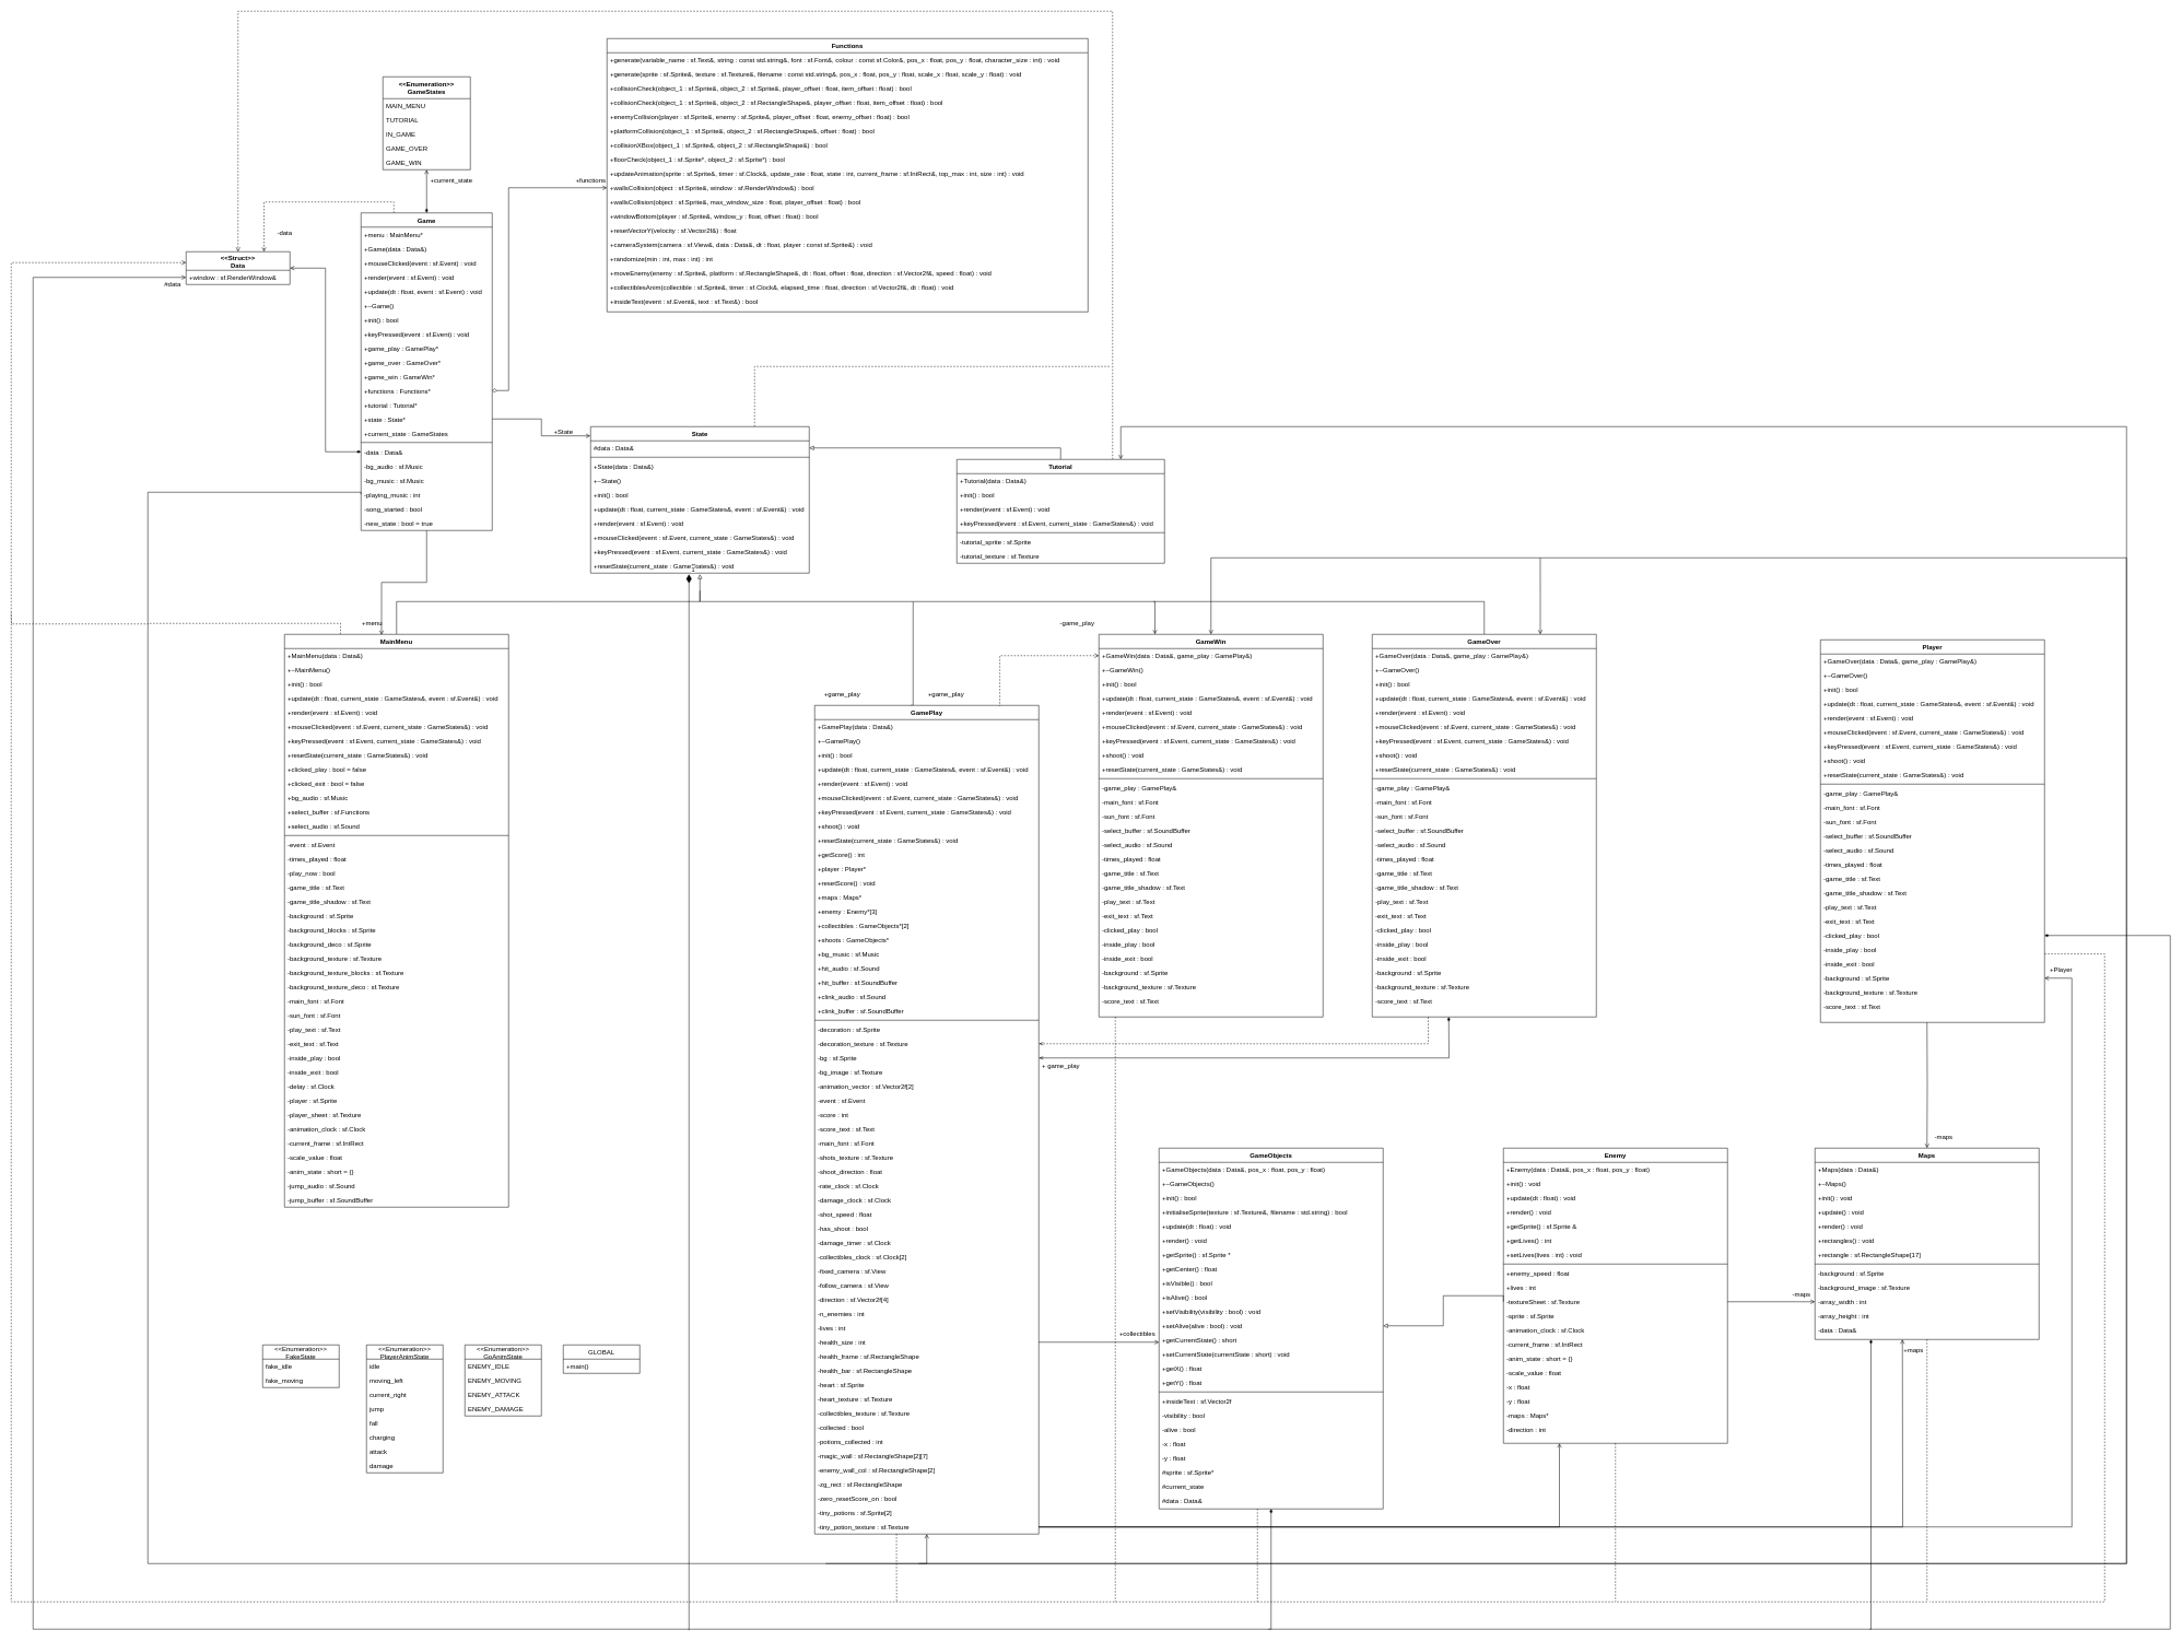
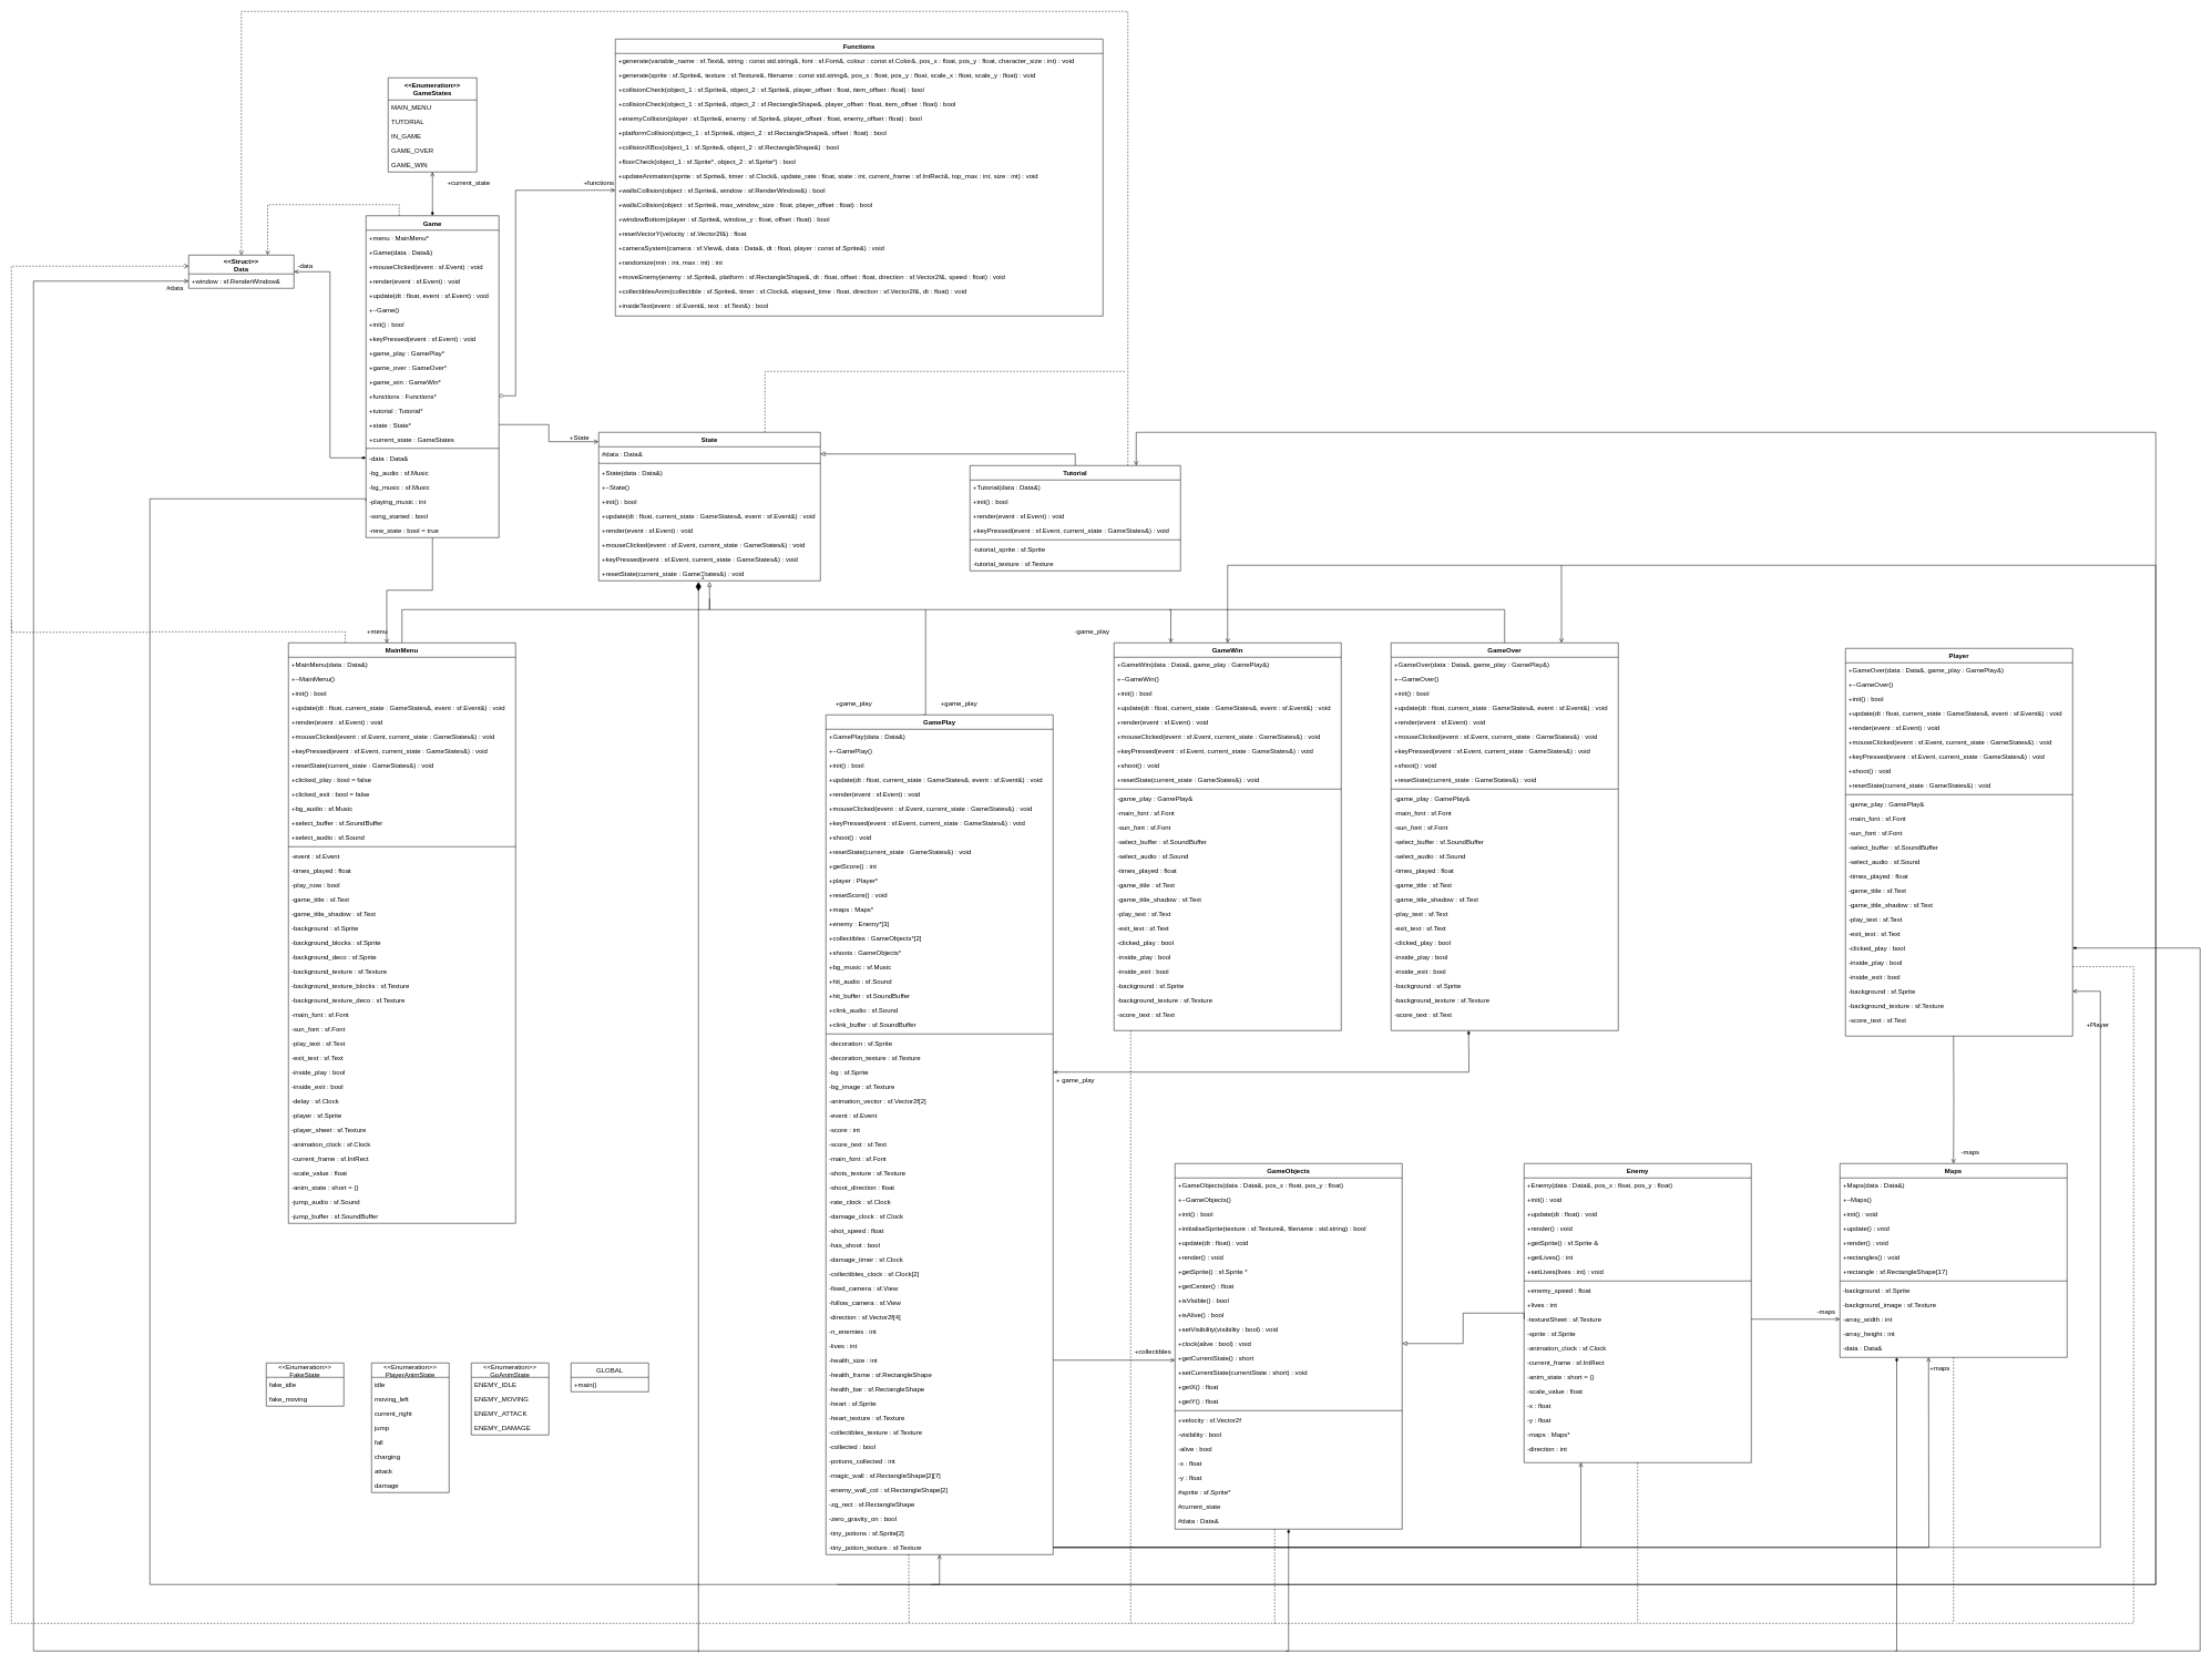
- <mxCell id="189" value="+current_state" style="text;html=1;align=center;verticalAlign=middle;resizable=0;points=[];autosize=1;strokeColor=none;fillColor=none;" parent="1" vertex="1"><mxGeometry x="780" y="320" width="90" height="20" as="geometry" /></mxCell>
+ <mxCell id="189" value="+current_state" style="text;html=1;align=center;verticalAlign=middle;resizable=0;points=[];autosize=1;strokeColor=none;fillColor=none;" parent="1" vertex="1"><mxGeometry x="800" y="320" width="90" height="20" as="geometry" /></mxCell>
- <mxCell id="71" value="-data" style="text;html=1;align=center;verticalAlign=middle;resizable=0;points=[];autosize=1;strokeColor=none;fillColor=none;" parent="1" vertex="1"><mxGeometry x="500" y="415" width="40" height="20" as="geometry" /></mxCell>
+ <mxCell id="71" value="-data" style="text;html=1;align=center;verticalAlign=middle;resizable=0;points=[];autosize=1;strokeColor=none;fillColor=none;" parent="1" vertex="1"><mxGeometry x="530" y="470" width="40" height="20" as="geometry" /></mxCell>
- <mxCell id="67" value="+State" style="text;html=1;align=center;verticalAlign=middle;resizable=0;points=[];autosize=1;strokeColor=none;fillColor=none;" parent="1" vertex="1"><mxGeometry x="1005" y="780" width="50" height="20" as="geometry" /></mxCell>
+ <mxCell id="67" value="+State" style="text;html=1;align=center;verticalAlign=middle;resizable=0;points=[];autosize=1;strokeColor=none;fillColor=none;" parent="1" vertex="1"><mxGeometry x="1020" y="780" width="50" height="20" as="geometry" /></mxCell>
- <mxCell id="250" style="edgeStyle=orthogonalEdgeStyle;rounded=0;orthogonalLoop=1;jettySize=auto;html=1;exitX=0;exitY=0.5;exitDx=0;exitDy=0;entryX=0.826;entryY=0.001;entryDx=0;entryDy=0;entryPerimeter=0;startArrow=open;startFill=0;endArrow=none;endFill=0;dashed=1;" edge="1" parent="1" source="194" target="129"><mxGeometry relative="1" as="geometry" /></mxCell>
- <mxCell id="86" value="+select_buffer : sf.Functions" style="text;align=left;verticalAlign=top;spacingLeft=4;spacingRight=4;overflow=hidden;rotatable=0;points=[[0,0.5],[1,0.5]];portConstraint=eastwest;rounded=0;shadow=0;html=0;" parent="74" vertex="1"><mxGeometry y="312" width="410" height="26" as="geometry" /></mxCell>
+ <mxCell id="86" value="+select_buffer : sf.SoundBuffer" style="text;align=left;verticalAlign=top;spacingLeft=4;spacingRight=4;overflow=hidden;rotatable=0;points=[[0,0.5],[1,0.5]];portConstraint=eastwest;rounded=0;shadow=0;html=0;" parent="74" vertex="1"><mxGeometry y="312" width="410" height="26" as="geometry" /></mxCell>
- <mxCell id="358" value="+Player" style="text;html=1;align=center;verticalAlign=middle;resizable=0;points=[];autosize=1;strokeColor=none;fillColor=none;" vertex="1" parent="1"><mxGeometry x="3740" y="1764" width="60" height="20" as="geometry" /></mxCell>
+ <mxCell id="358" value="+Player" style="text;html=1;align=center;verticalAlign=middle;resizable=0;points=[];autosize=1;strokeColor=none;fillColor=none;" vertex="1" parent="1"><mxGeometry x="3755" y="1839" width="60" height="20" as="geometry" /></mxCell>
- <mxCell id="253" style="edgeStyle=orthogonalEdgeStyle;rounded=0;orthogonalLoop=1;jettySize=auto;html=1;exitX=1;exitY=0.5;exitDx=0;exitDy=0;entryX=0.25;entryY=1;entryDx=0;entryDy=0;startArrow=openThin;startFill=0;endArrow=none;endFill=0;dashed=1;" edge="1" parent="1" source="153" target="222"><mxGeometry relative="1" as="geometry" /></mxCell>
- <mxCell id="268" value="+setAlive(alive : bool) : void" style="text;align=left;verticalAlign=top;spacingLeft=4;spacingRight=4;overflow=hidden;rotatable=0;points=[[0,0.5],[1,0.5]];portConstraint=eastwest;rounded=0;shadow=0;html=0;" vertex="1" parent="256"><mxGeometry y="312" width="410" height="26" as="geometry" /></mxCell>
+ <mxCell id="268" value="+clock(alive : bool) : void" style="text;align=left;verticalAlign=top;spacingLeft=4;spacingRight=4;overflow=hidden;rotatable=0;points=[[0,0.5],[1,0.5]];portConstraint=eastwest;rounded=0;shadow=0;html=0;" vertex="1" parent="256"><mxGeometry y="312" width="410" height="26" as="geometry" /></mxCell>
- <mxCell id="274" value="+insideText : sf.Vector2f" style="text;align=left;verticalAlign=top;spacingLeft=4;spacingRight=4;overflow=hidden;rotatable=0;points=[[0,0.5],[1,0.5]];portConstraint=eastwest;rounded=0;shadow=0;html=0;" vertex="1" parent="256"><mxGeometry y="450" width="410" height="26" as="geometry" /></mxCell>
+ <mxCell id="274" value="+velocity : sf.Vector2f" style="text;align=left;verticalAlign=top;spacingLeft=4;spacingRight=4;overflow=hidden;rotatable=0;points=[[0,0.5],[1,0.5]];portConstraint=eastwest;rounded=0;shadow=0;html=0;" vertex="1" parent="256"><mxGeometry y="450" width="410" height="26" as="geometry" /></mxCell>
- <mxCell id="185" value="-zero_resetScore_on : bool&#10;" style="text;align=left;verticalAlign=top;spacingLeft=4;spacingRight=4;overflow=hidden;rotatable=0;points=[[0,0.5],[1,0.5]];portConstraint=eastwest;rounded=0;shadow=0;html=0;" parent="129" vertex="1"><mxGeometry y="1438" width="410" height="26" as="geometry" /></mxCell>
+ <mxCell id="185" value="-zero_gravity_on : bool&#10;" style="text;align=left;verticalAlign=top;spacingLeft=4;spacingRight=4;overflow=hidden;rotatable=0;points=[[0,0.5],[1,0.5]];portConstraint=eastwest;rounded=0;shadow=0;html=0;" parent="129" vertex="1"><mxGeometry y="1438" width="410" height="26" as="geometry" /></mxCell>
